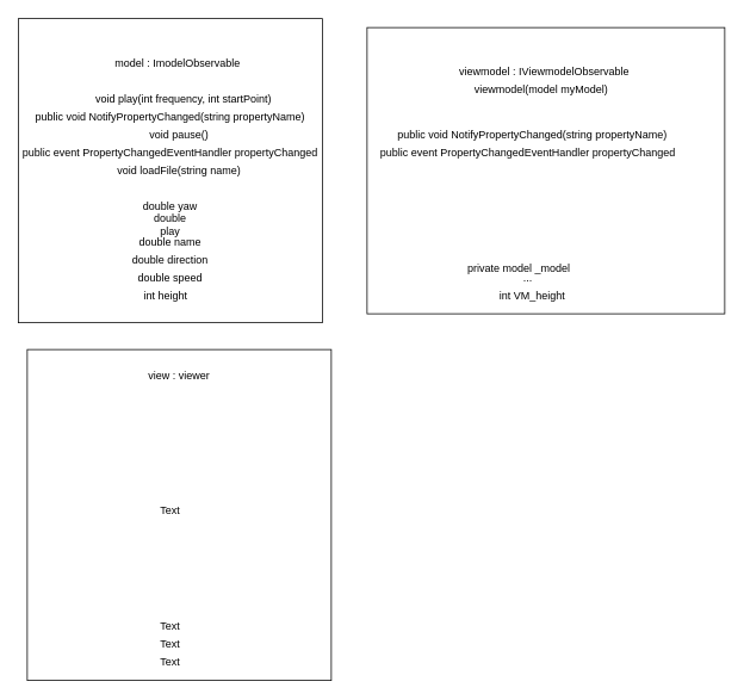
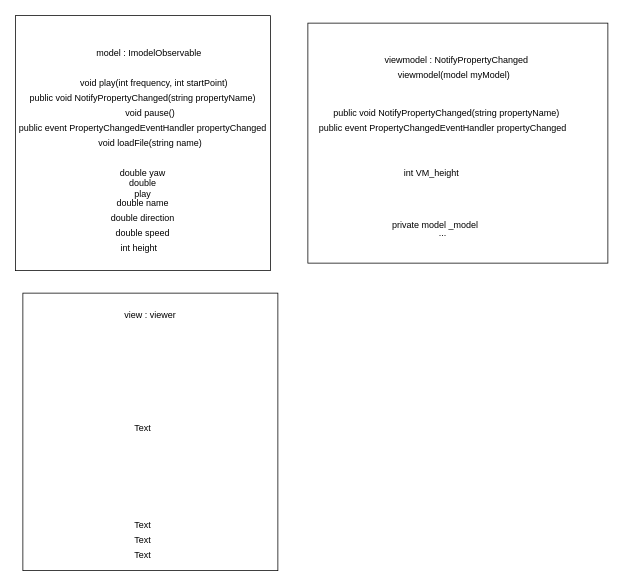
- <mxCell id="5" value="viewmodel : IViewmodelObservable&amp;nbsp;" style="text;html=1;strokeColor=none;fillColor=none;align=center;verticalAlign=middle;whiteSpace=wrap;rounded=0;" vertex="1" parent="1"><mxGeometry x="510" y="50" width="200" height="60" as="geometry" /></mxCell>
+ <mxCell id="5" value="viewmodel : NotifyPropertyChanged&amp;nbsp;" style="text;html=1;strokeColor=none;fillColor=none;align=center;verticalAlign=middle;whiteSpace=wrap;rounded=0;" vertex="1" parent="1"><mxGeometry x="510" y="50" width="200" height="60" as="geometry" /></mxCell>
- <mxCell id="18" value="int VM_height" style="text;html=1;strokeColor=none;fillColor=none;align=center;verticalAlign=middle;whiteSpace=wrap;rounded=0;" vertex="1" parent="1"><mxGeometry x="530" y="320" width="130" height="20" as="geometry" /></mxCell>
+ <mxCell id="18" value="int VM_height" style="text;html=1;strokeColor=none;fillColor=none;align=center;verticalAlign=middle;whiteSpace=wrap;rounded=0;" vertex="1" parent="1"><mxGeometry x="510" y="220" width="130" height="20" as="geometry" /></mxCell>
